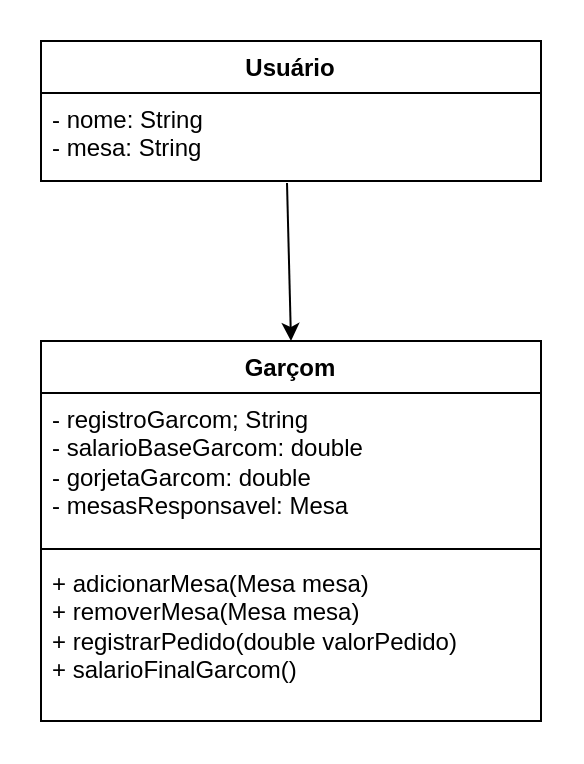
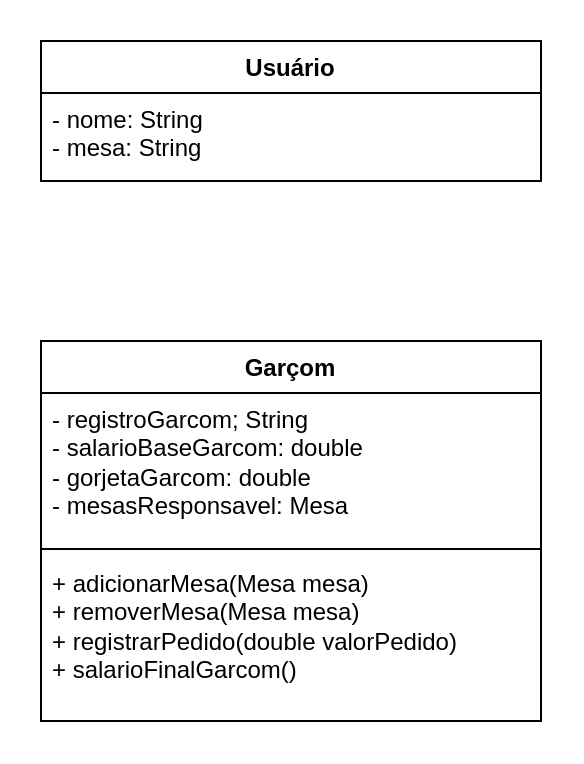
- <mxCell id="8" value="" style="endArrow=classic;html=1;rounded=0;exitX=0.492;exitY=1.023;exitDx=0;exitDy=0;exitPerimeter=0;entryX=0.5;entryY=0;entryDx=0;entryDy=0;" edge="1" parent="1" source="7" target="2"><mxGeometry width="50" height="50" relative="1" as="geometry"><mxPoint x="121" y="280" as="sourcePoint" /><mxPoint x="171" y="140" as="targetPoint" /></mxGeometry></mxCell>
